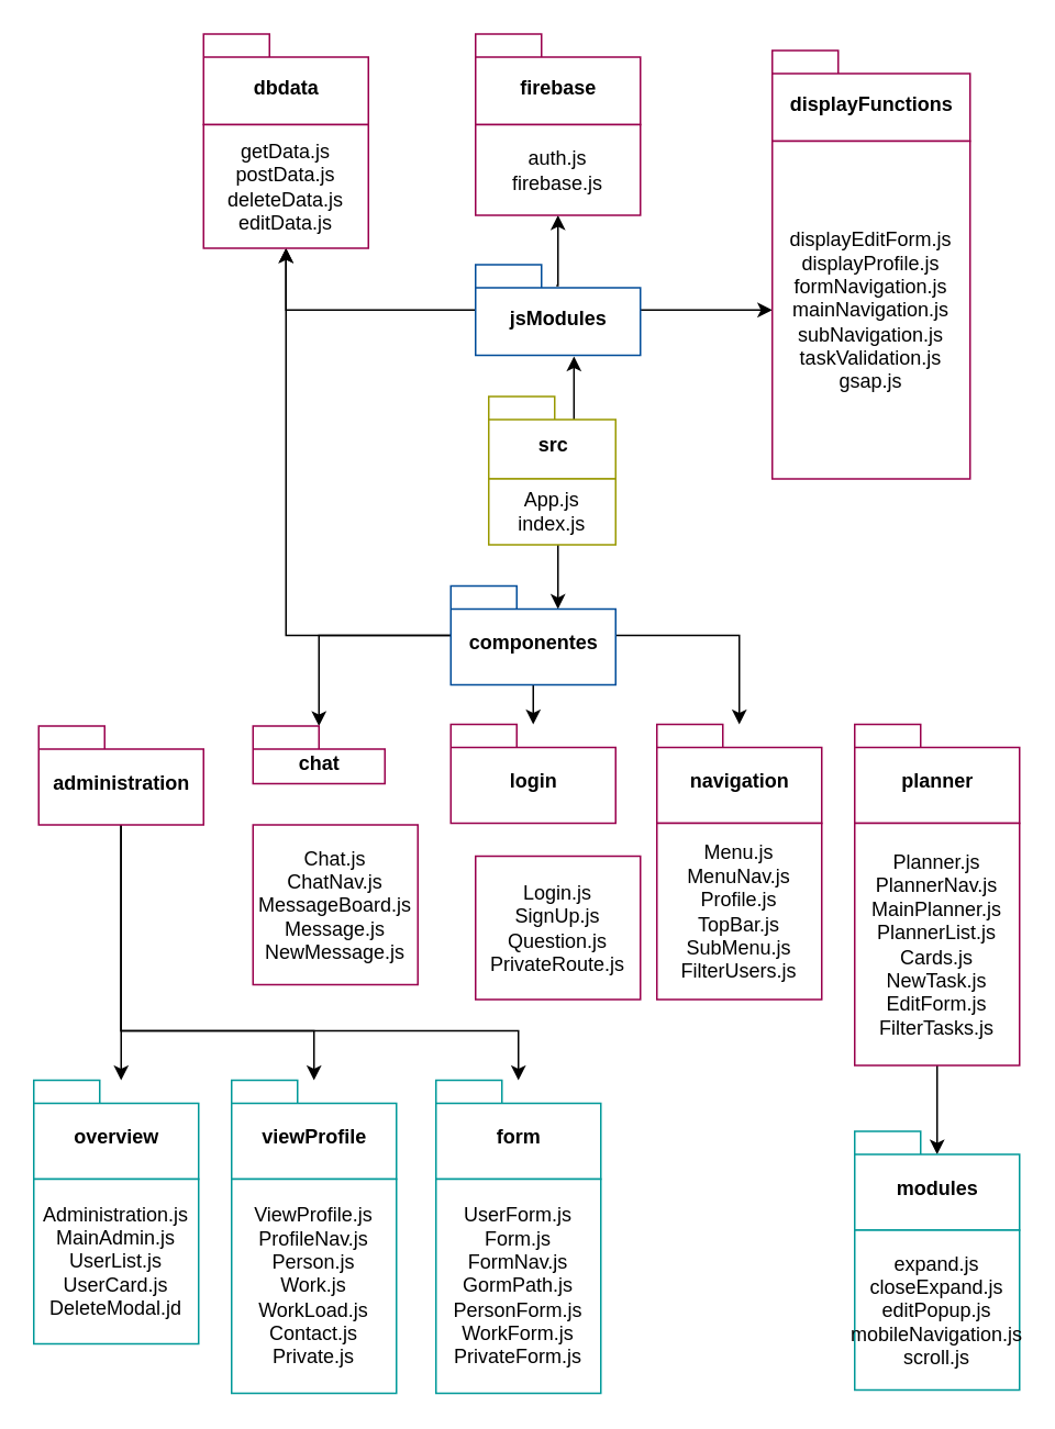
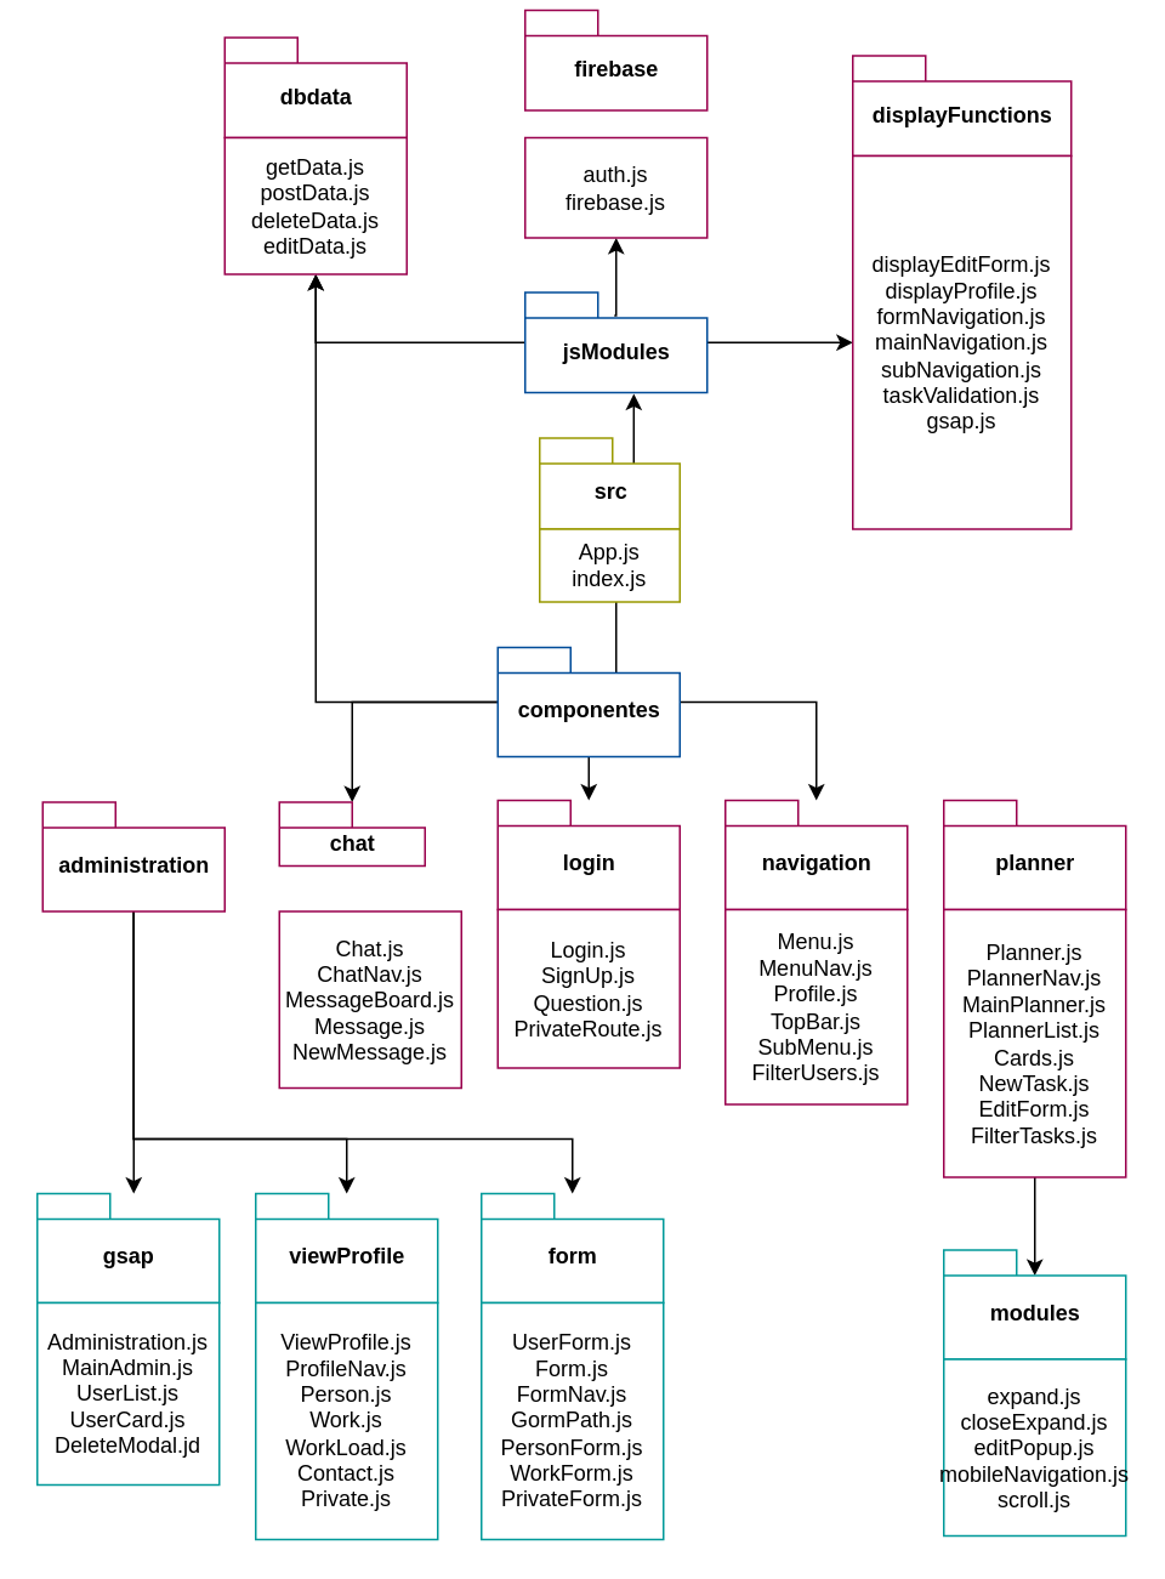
- <mxCell id="22" value="firebase&lt;br&gt;" style="shape=folder;fontStyle=1;spacingTop=10;tabWidth=40;tabHeight=14;tabPosition=left;html=1;strokeColor=#99004D;" vertex="1" parent="1"><mxGeometry x="288" y="20" width="100" height="55" as="geometry" /></mxCell>
+ <mxCell id="22" value="firebase&lt;br&gt;" style="shape=folder;fontStyle=1;spacingTop=10;tabWidth=40;tabHeight=14;tabPosition=left;html=1;strokeColor=#99004D;" vertex="1" parent="1"><mxGeometry x="288" y="5" width="100" height="55" as="geometry" /></mxCell>
- <mxCell id="3" style="edgeStyle=orthogonalEdgeStyle;rounded=0;orthogonalLoop=1;jettySize=auto;html=1;entryX=0.65;entryY=0.233;entryDx=0;entryDy=0;entryPerimeter=0;" edge="1" parent="1" source="4" target="13"><mxGeometry relative="1" as="geometry" /></mxCell>
+ <mxCell id="3" style="edgeStyle=orthogonalEdgeStyle;rounded=0;orthogonalLoop=1;jettySize=auto;html=1;entryX=0.65;entryY=0.233;entryDx=0;entryDy=0;entryPerimeter=0;endArrow=none;" edge="1" parent="1" source="4" target="13"><mxGeometry relative="1" as="geometry" /></mxCell>
- <mxCell id="29" value="Login.js&lt;br&gt;SignUp.js&lt;br&gt;Question.js&lt;br&gt;PrivateRoute.js" style="rounded=0;whiteSpace=wrap;html=1;strokeColor=#99004D;" vertex="1" parent="1"><mxGeometry x="288" y="519" width="100" height="87" as="geometry" /></mxCell>
+ <mxCell id="29" value="Login.js&lt;br&gt;SignUp.js&lt;br&gt;Question.js&lt;br&gt;PrivateRoute.js" style="rounded=0;whiteSpace=wrap;html=1;strokeColor=#99004D;" vertex="1" parent="1"><mxGeometry x="273" y="499" width="100" height="87" as="geometry" /></mxCell>
- <mxCell id="34" value="overview" style="shape=folder;fontStyle=1;spacingTop=10;tabWidth=40;tabHeight=14;tabPosition=left;html=1;strokeColor=#009999;" vertex="1" parent="1"><mxGeometry x="20" y="655" width="100" height="60" as="geometry" /></mxCell>
+ <mxCell id="34" value="gsap" style="shape=folder;fontStyle=1;spacingTop=10;tabWidth=40;tabHeight=14;tabPosition=left;html=1;strokeColor=#009999;" vertex="1" parent="1"><mxGeometry x="20" y="655" width="100" height="60" as="geometry" /></mxCell>
